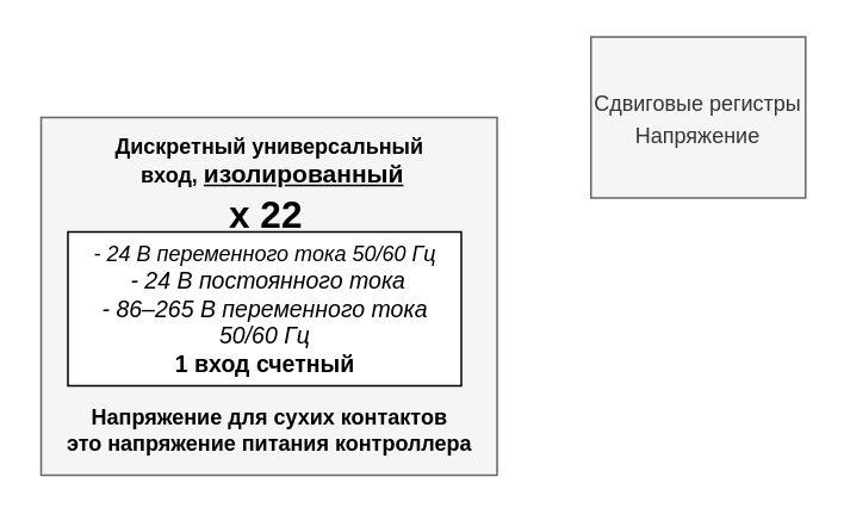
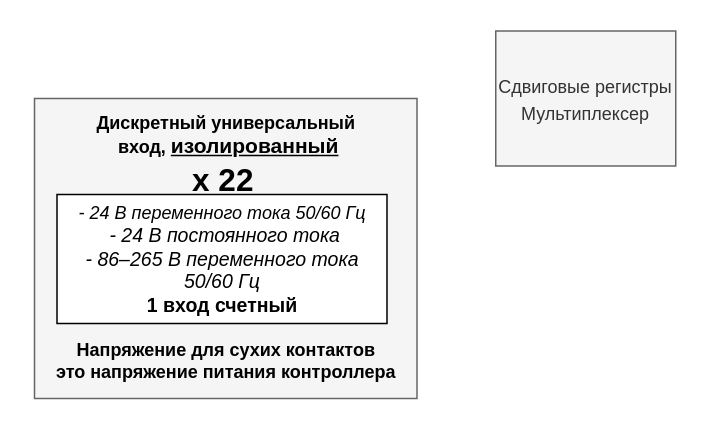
- <mxCell id="13" value="&lt;font style=&quot;font-size: 12px&quot;&gt;Сдвиговые регистры&lt;br&gt;Напряжение&lt;/font&gt;" style="whiteSpace=wrap;html=1;fontSize=15;fillColor=#f5f5f5;fontColor=#333333;strokeColor=#666666;" parent="1" vertex="1"><mxGeometry x="330" y="20" width="120" height="90" as="geometry" /></mxCell>
+ <mxCell id="13" value="&lt;font style=&quot;font-size: 12px&quot;&gt;Сдвиговые регистры&lt;br&gt;Мультиплексер&lt;/font&gt;" style="whiteSpace=wrap;html=1;fontSize=15;fillColor=#f5f5f5;fontColor=#333333;strokeColor=#666666;" parent="1" vertex="1"><mxGeometry x="330" y="20" width="120" height="90" as="geometry" /></mxCell>
